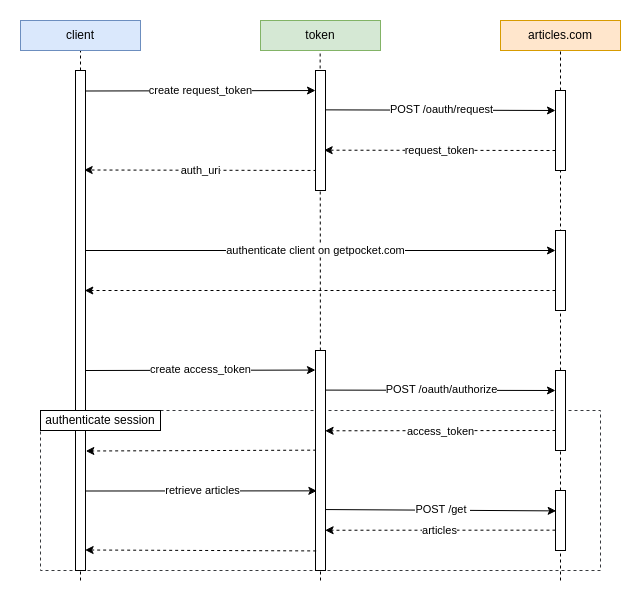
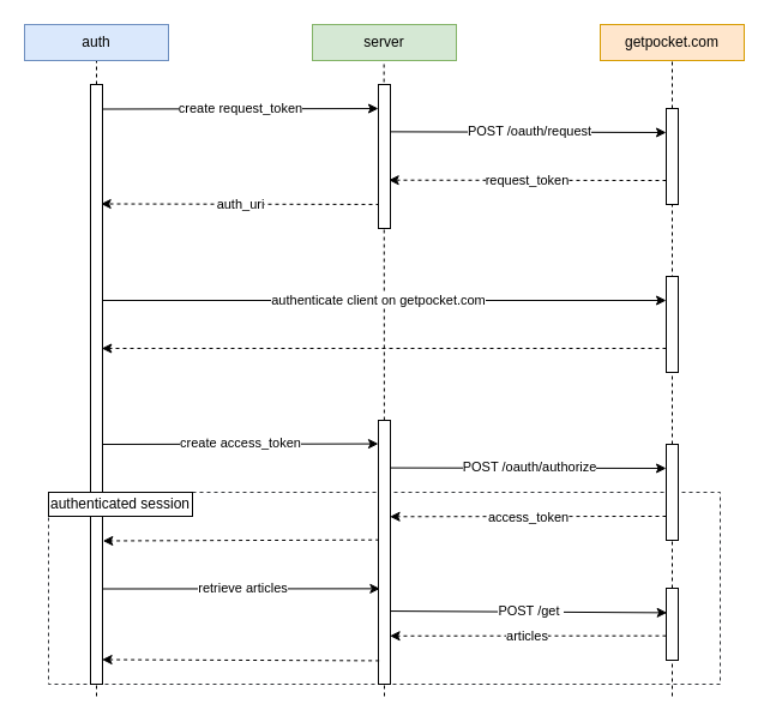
- <mxCell id="6" value="client" style="whiteSpace=wrap;html=1;fillColor=#dae8fc;strokeColor=#6c8ebf;" parent="1" vertex="1"><mxGeometry x="20" y="20" width="120" height="30" as="geometry" /></mxCell>
+ <mxCell id="6" value="auth" style="whiteSpace=wrap;html=1;fillColor=#dae8fc;strokeColor=#6c8ebf;" parent="1" vertex="1"><mxGeometry x="20" y="20" width="120" height="30" as="geometry" /></mxCell>
- <mxCell id="7" value="token" style="whiteSpace=wrap;html=1;fillColor=#d5e8d4;strokeColor=#82b366;" parent="1" vertex="1"><mxGeometry x="260" y="20" width="120" height="30" as="geometry" /></mxCell>
+ <mxCell id="7" value="server" style="whiteSpace=wrap;html=1;fillColor=#d5e8d4;strokeColor=#82b366;" parent="1" vertex="1"><mxGeometry x="260" y="20" width="120" height="30" as="geometry" /></mxCell>
- <mxCell id="8" value="articles.com" style="whiteSpace=wrap;html=1;fillColor=#ffe6cc;strokeColor=#d79b00;" parent="1" vertex="1"><mxGeometry x="500" y="20" width="120" height="30" as="geometry" /></mxCell>
+ <mxCell id="8" value="getpocket.com" style="whiteSpace=wrap;html=1;fillColor=#ffe6cc;strokeColor=#d79b00;" parent="1" vertex="1"><mxGeometry x="500" y="20" width="120" height="30" as="geometry" /></mxCell>
- <mxCell id="33" value="authenticate session" style="whiteSpace=wrap;html=1;fillColor=default;" vertex="1" parent="1"><mxGeometry x="40" y="410" width="120" height="20" as="geometry" /></mxCell>
+ <mxCell id="33" value="authenticated session" style="whiteSpace=wrap;html=1;fillColor=default;" vertex="1" parent="1"><mxGeometry x="40" y="410" width="120" height="20" as="geometry" /></mxCell>
